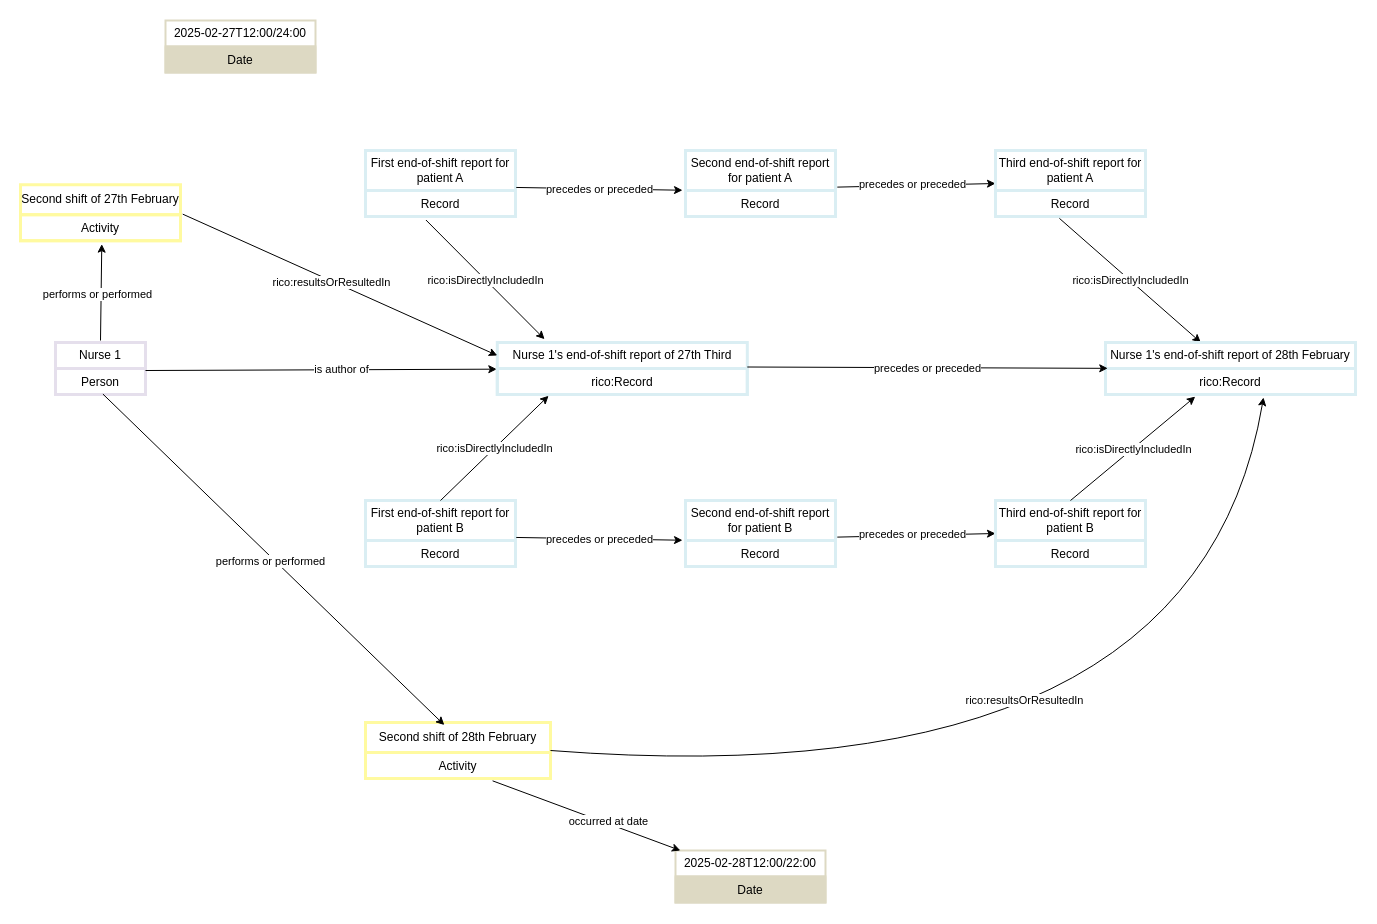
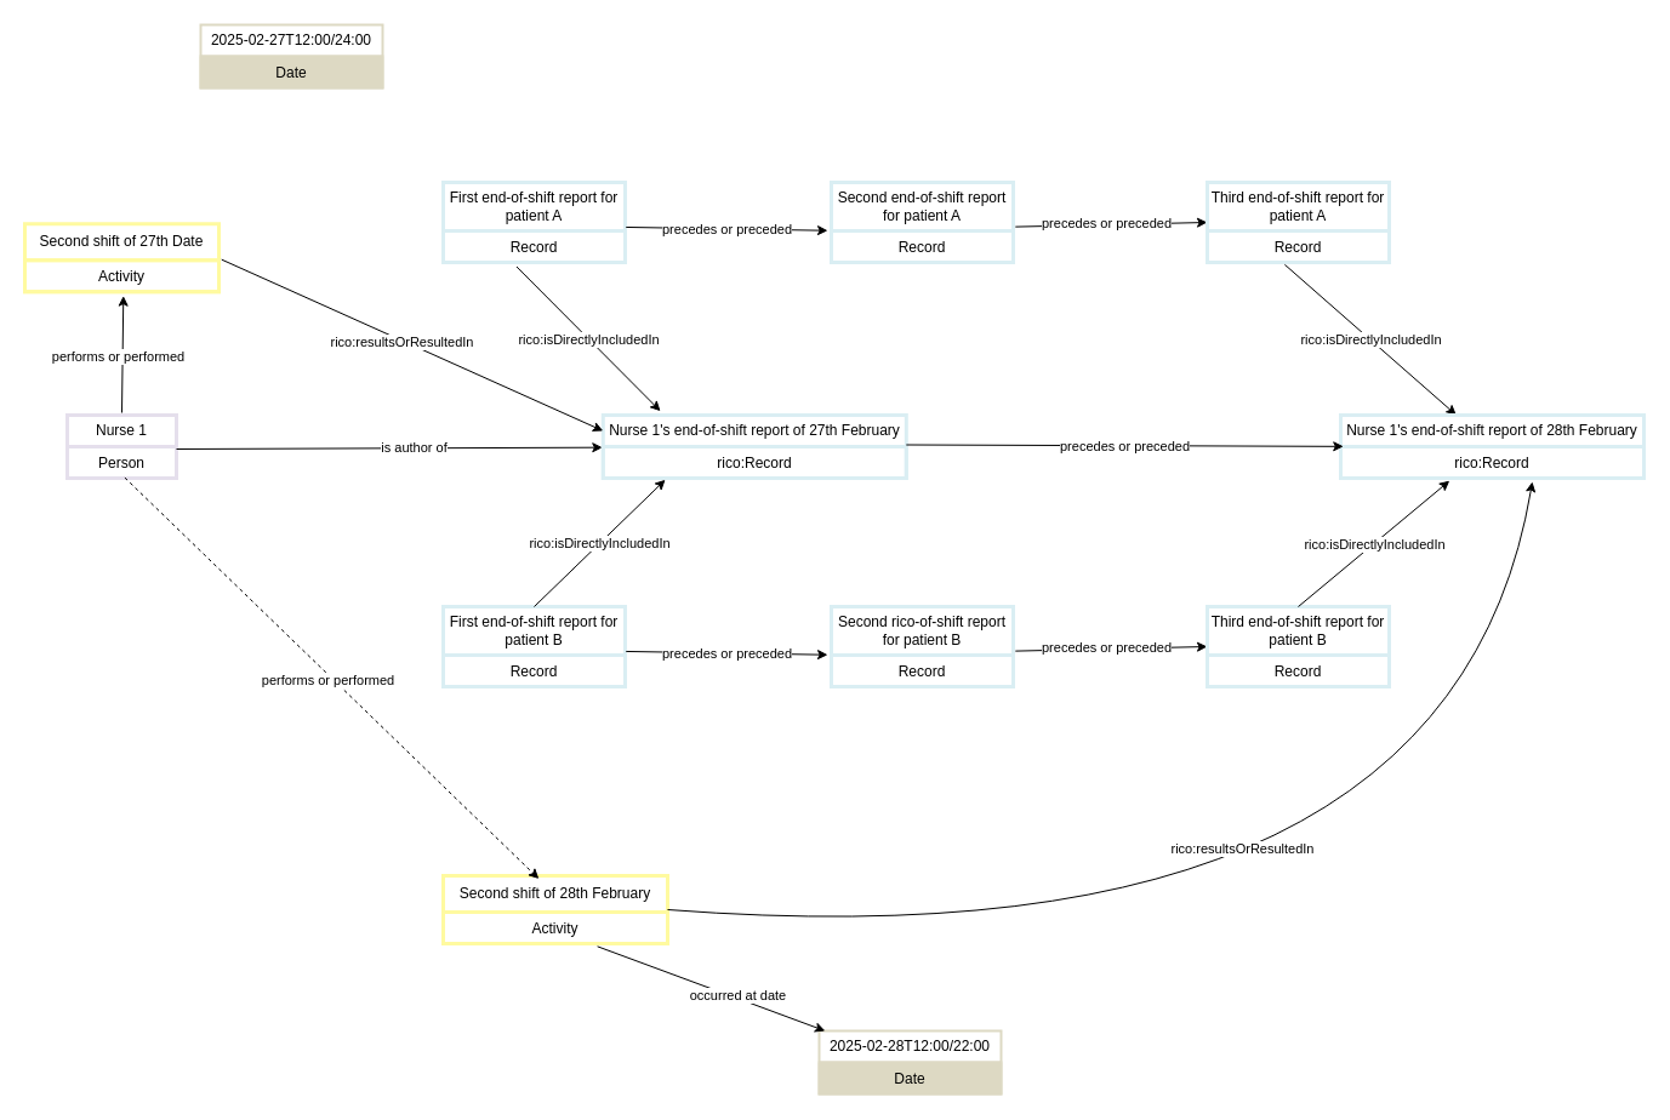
- <mxCell id="12" value="Second shift of 27th February" style="swimlane;fontStyle=0;childLayout=stackLayout;horizontal=1;startSize=30;strokeColor=#FFFAA0;strokeWidth=3;fillColor=none;horizontalStack=0;resizeParent=1;resizeParentMax=0;resizeLast=0;collapsible=1;marginBottom=0;whiteSpace=wrap;html=1;" parent="1" vertex="1"><mxGeometry x="20" y="184.2" width="160" height="56" as="geometry" /></mxCell>
+ <mxCell id="12" value="Second shift of 27th Date" style="swimlane;fontStyle=0;childLayout=stackLayout;horizontal=1;startSize=30;strokeColor=#FFFAA0;strokeWidth=3;fillColor=none;horizontalStack=0;resizeParent=1;resizeParentMax=0;resizeLast=0;collapsible=1;marginBottom=0;whiteSpace=wrap;html=1;" parent="1" vertex="1"><mxGeometry x="20" y="184.2" width="160" height="56" as="geometry" /></mxCell>
- <mxCell id="38" value="Nurse 1's end-of-shift report of 27th Third" style="swimlane;fontStyle=0;childLayout=stackLayout;horizontal=1;startSize=26;strokeColor=#DAEEF3;strokeWidth=3;fillColor=none;horizontalStack=0;resizeParent=1;resizeParentMax=0;resizeLast=0;collapsible=1;marginBottom=0;whiteSpace=wrap;html=1;" vertex="1" parent="1"><mxGeometry x="496.81" y="342" width="250" height="52" as="geometry" /></mxCell>
+ <mxCell id="38" value="Nurse 1's end-of-shift report of 27th February" style="swimlane;fontStyle=0;childLayout=stackLayout;horizontal=1;startSize=26;strokeColor=#DAEEF3;strokeWidth=3;fillColor=none;horizontalStack=0;resizeParent=1;resizeParentMax=0;resizeLast=0;collapsible=1;marginBottom=0;whiteSpace=wrap;html=1;" vertex="1" parent="1"><mxGeometry x="496.81" y="342" width="250" height="52" as="geometry" /></mxCell>
- <mxCell id="50" value="" style="endArrow=classic;html=1;rounded=0;curved=0;entryX=0.426;entryY=0.045;entryDx=0;entryDy=0;entryPerimeter=0;exitX=0.527;exitY=0.984;exitDx=0;exitDy=0;exitPerimeter=0;" edge="1" parent="1" source="15" target="16"><mxGeometry relative="1" as="geometry"><mxPoint x="75" y="564.15" as="sourcePoint" /><mxPoint x="75.92" y="470" as="targetPoint" /><Array as="points" /></mxGeometry></mxCell>
+ <mxCell id="50" value="" style="endArrow=classic;html=1;rounded=0;curved=0;entryX=0.426;entryY=0.045;entryDx=0;entryDy=0;entryPerimeter=0;exitX=0.527;exitY=0.984;exitDx=0;exitDy=0;exitPerimeter=0;dashed=1;" edge="1" parent="1" source="15" target="16"><mxGeometry relative="1" as="geometry"><mxPoint x="75" y="564.15" as="sourcePoint" /><mxPoint x="75.92" y="470" as="targetPoint" /><Array as="points" /></mxGeometry></mxCell>
- <mxCell id="32" value="Second end-of-shift report for patient B" style="swimlane;fontStyle=0;childLayout=stackLayout;horizontal=1;startSize=40;strokeColor=#DAEEF3;strokeWidth=3;fillColor=none;horizontalStack=0;resizeParent=1;resizeParentMax=0;resizeLast=0;collapsible=1;marginBottom=0;whiteSpace=wrap;html=1;labelPadding=0;" vertex="1" parent="1"><mxGeometry x="685" y="500" width="150" height="66" as="geometry" /></mxCell>
+ <mxCell id="32" value="Second rico-of-shift report for patient B" style="swimlane;fontStyle=0;childLayout=stackLayout;horizontal=1;startSize=40;strokeColor=#DAEEF3;strokeWidth=3;fillColor=none;horizontalStack=0;resizeParent=1;resizeParentMax=0;resizeLast=0;collapsible=1;marginBottom=0;whiteSpace=wrap;html=1;labelPadding=0;" vertex="1" parent="1"><mxGeometry x="685" y="500" width="150" height="66" as="geometry" /></mxCell>
